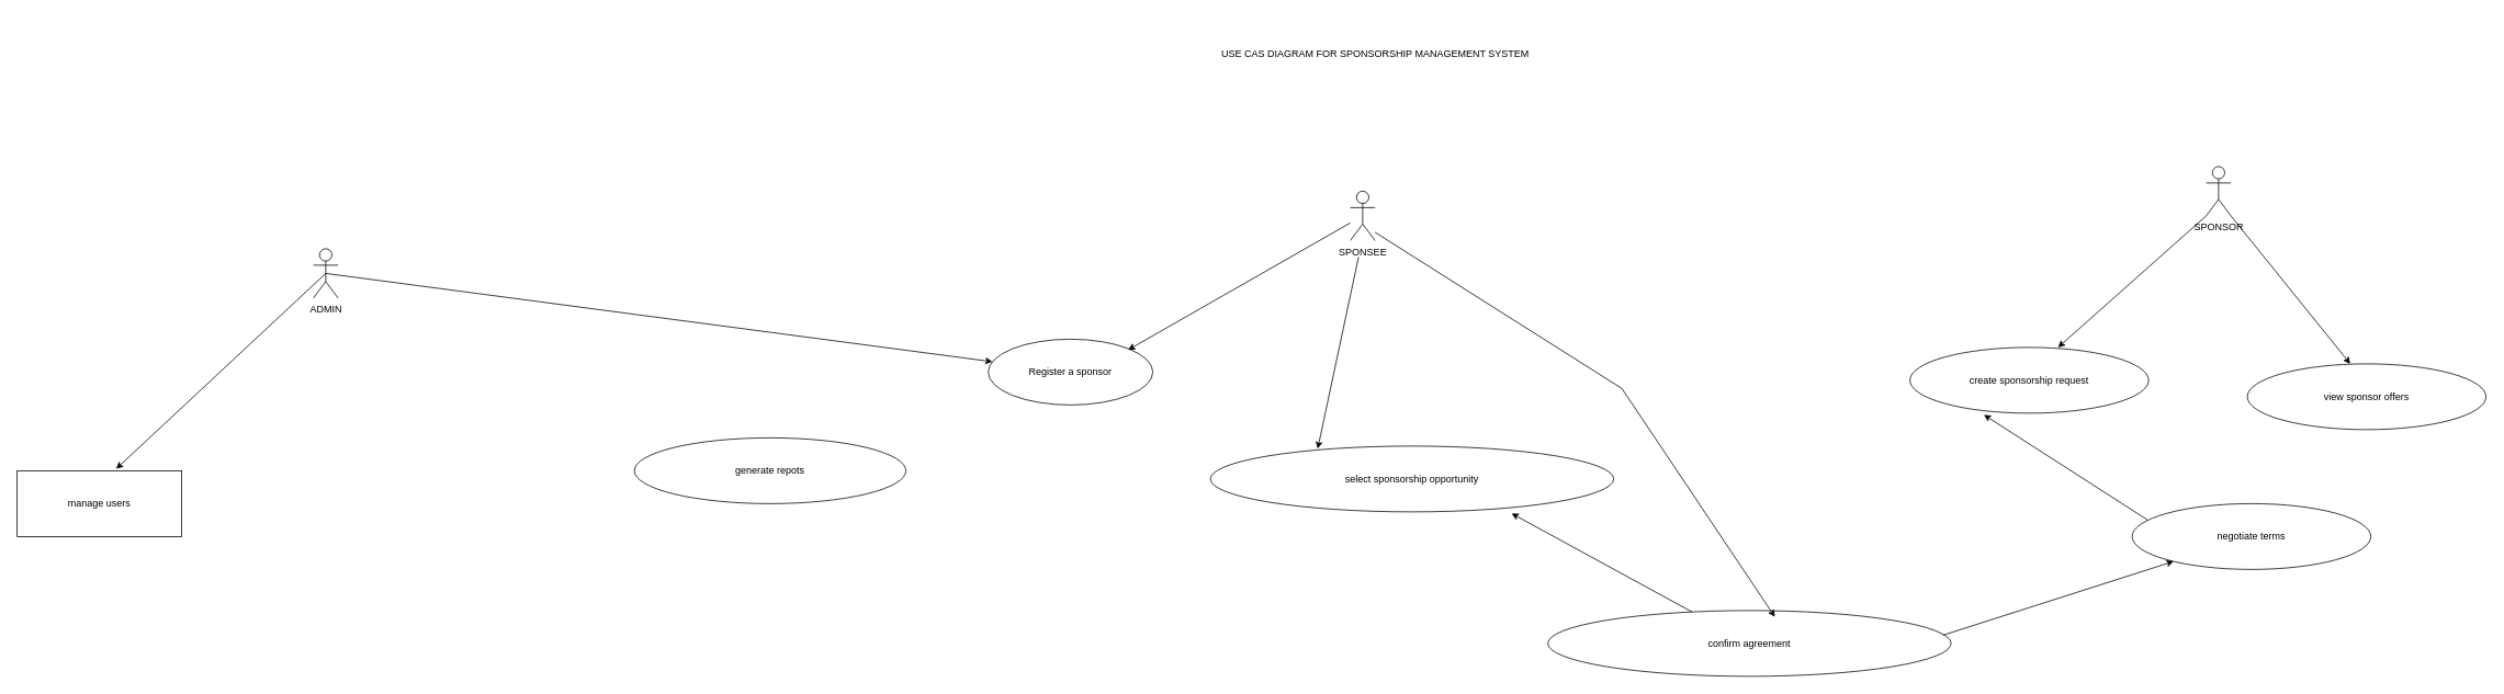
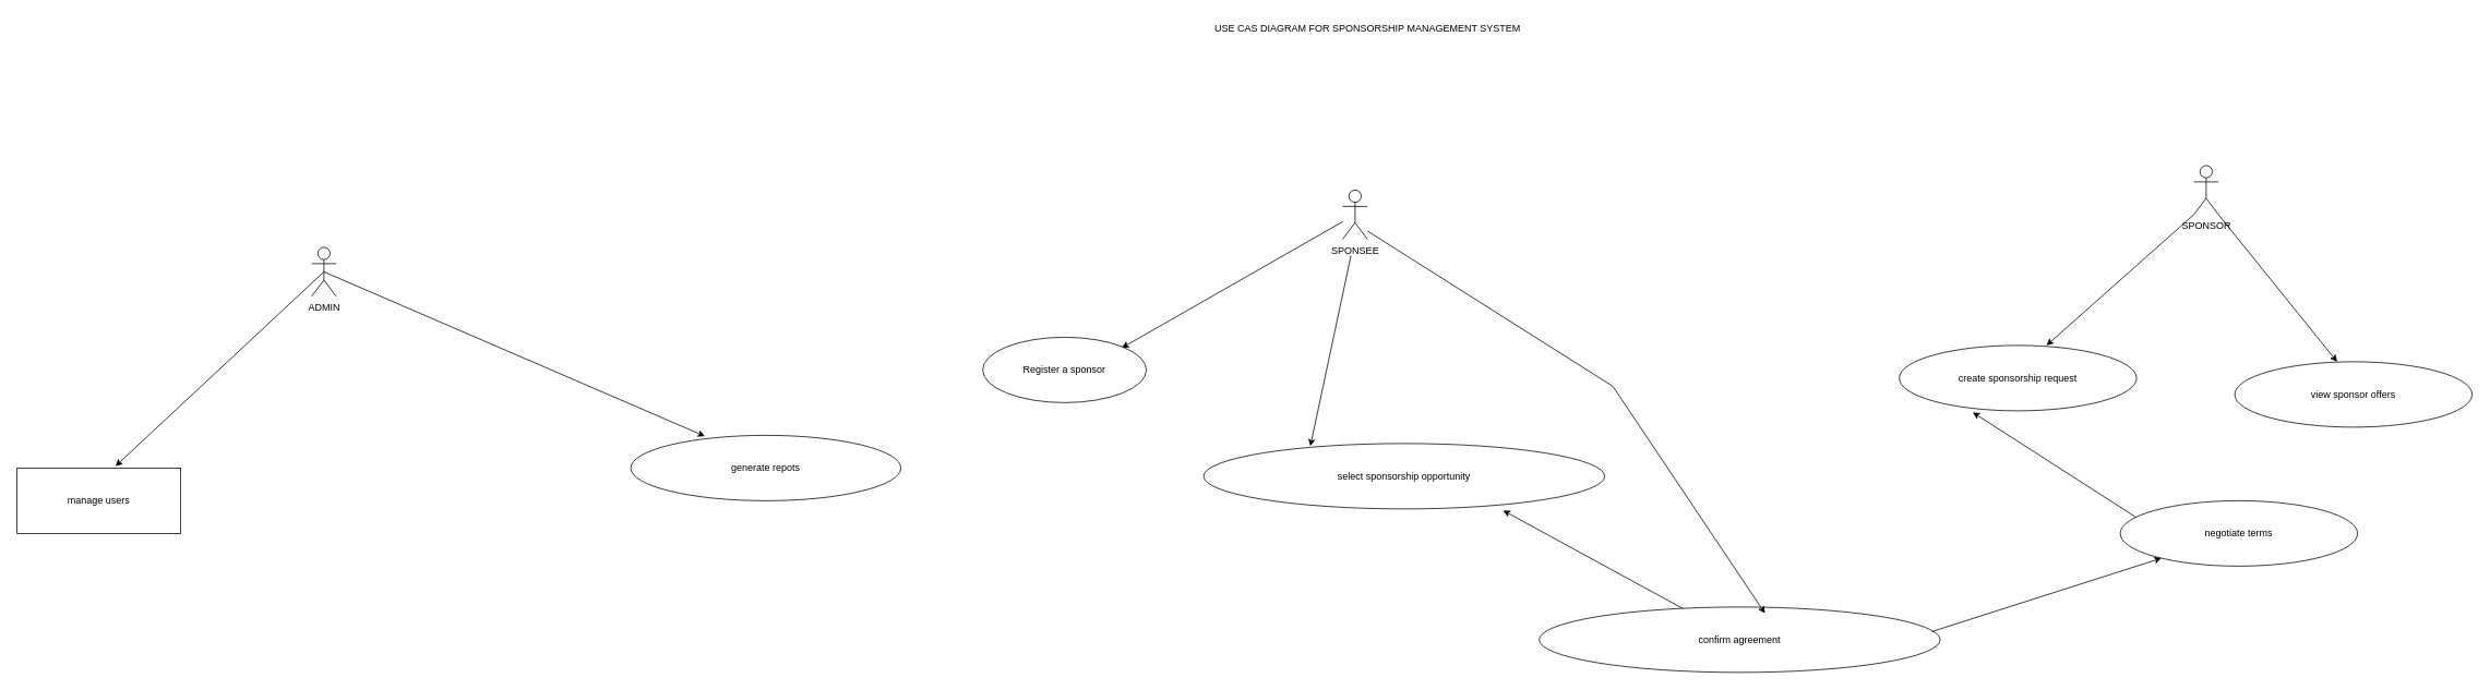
- <mxCell id="23" value="USE CAS DIAGRAM FOR SPONSORSHIP MANAGEMENT SYSTEM" style="text;html=1;align=center;verticalAlign=middle;resizable=0;points=[];autosize=1;strokeColor=none;fillColor=none;" parent="1" vertex="1"><mxGeometry x="1470" y="50" width="400" height="30" as="geometry" /></mxCell>
+ <mxCell id="23" value="USE CAS DIAGRAM FOR SPONSORSHIP MANAGEMENT SYSTEM" style="text;html=1;align=center;verticalAlign=middle;resizable=0;points=[];autosize=1;strokeColor=none;fillColor=none;" parent="1" vertex="1"><mxGeometry x="1470" y="20" width="400" height="30" as="geometry" /></mxCell>
- <mxCell id="6" value="" style="endArrow=classic;html=1;rounded=0;exitX=0.5;exitY=0.5;exitDx=0;exitDy=0;exitPerimeter=0;" parent="1" source="2" target="9" edge="1"><mxGeometry width="50" height="50" relative="1" as="geometry"><mxPoint x="940" y="94" as="sourcePoint" /><mxPoint x="700" y="302" as="targetPoint" /></mxGeometry></mxCell>
+ <mxCell id="6" value="" style="endArrow=classic;html=1;rounded=0;entryX=0.274;entryY=0.013;entryDx=0;entryDy=0;entryPerimeter=0;exitX=0.5;exitY=0.5;exitDx=0;exitDy=0;exitPerimeter=0;" parent="1" source="2" target="4" edge="1"><mxGeometry width="50" height="50" relative="1" as="geometry"><mxPoint x="940" y="94" as="sourcePoint" /><mxPoint x="700" y="302" as="targetPoint" /></mxGeometry></mxCell>
